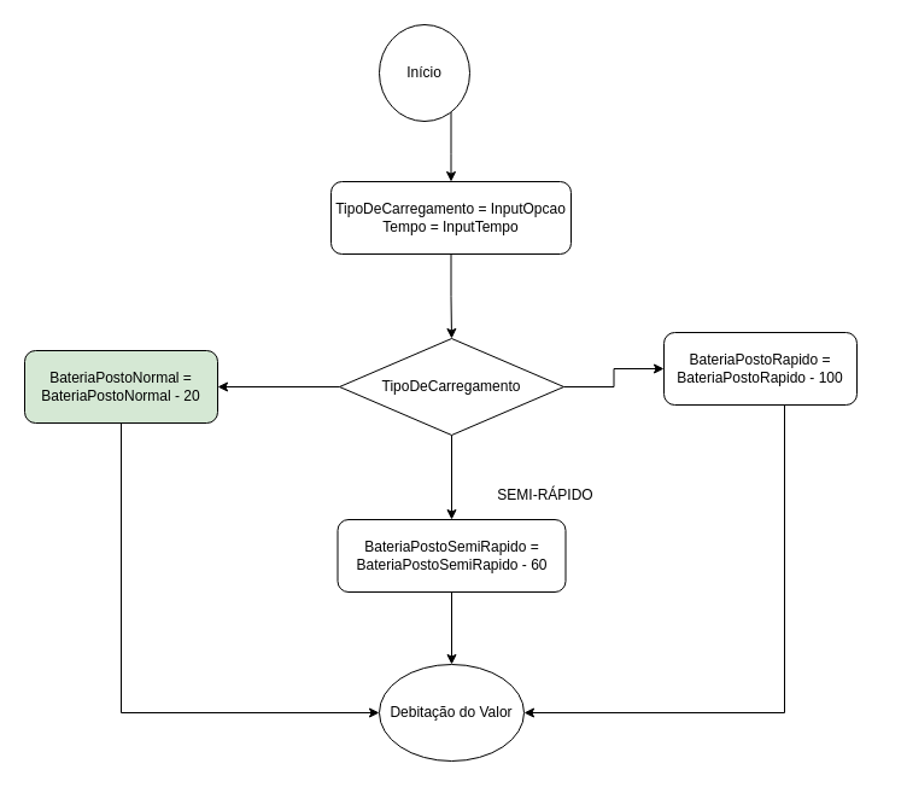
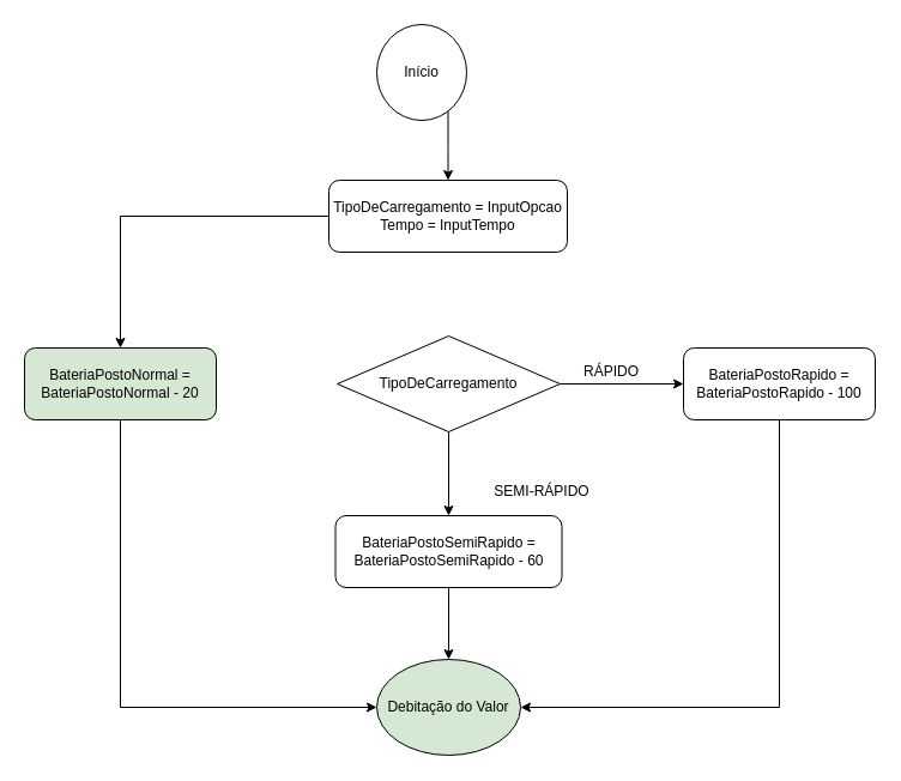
- <mxCell id="17" style="edgeStyle=orthogonalEdgeStyle;rounded=0;orthogonalLoop=1;jettySize=auto;html=1;" edge="1" parent="1" source="18" target="7"><mxGeometry relative="1" as="geometry" /></mxCell>
+ <mxCell id="17" style="edgeStyle=orthogonalEdgeStyle;rounded=0;orthogonalLoop=1;jettySize=auto;html=1;" edge="1" parent="1" source="18" target="9"><mxGeometry relative="1" as="geometry" /></mxCell>
- <mxCell id="13" value="BateriaPostoRapido = BateriaPostoRapido - 100" style="rounded=1;whiteSpace=wrap;html=1;" parent="1" vertex="1"><mxGeometry x="550" y="275" width="160" height="60" as="geometry" /></mxCell>
+ <mxCell id="13" value="BateriaPostoRapido = BateriaPostoRapido - 100" style="rounded=1;whiteSpace=wrap;html=1;" parent="1" vertex="1"><mxGeometry x="570" y="290" width="160" height="60" as="geometry" /></mxCell>
+ <mxCell id="14" value="RÁPIDO" style="text;html=1;strokeColor=none;fillColor=none;align=center;verticalAlign=middle;whiteSpace=wrap;rounded=0;" parent="1" vertex="1"><mxGeometry x="490" y="300" width="40" height="20" as="geometry" /></mxCell>
- <mxCell id="6" style="edgeStyle=orthogonalEdgeStyle;rounded=0;orthogonalLoop=1;jettySize=auto;html=1;entryX=1;entryY=0.5;entryDx=0;entryDy=0;" parent="1" source="7" target="9" edge="1"><mxGeometry relative="1" as="geometry" /></mxCell>
- <mxCell id="16" value="Debitação do Valor" style="ellipse;whiteSpace=wrap;html=1;" parent="1" vertex="1"><mxGeometry x="314" y="550" width="120" height="80" as="geometry" /></mxCell>
+ <mxCell id="16" value="Debitação do Valor" style="ellipse;whiteSpace=wrap;html=1;fillColor=#d5e8d4;" parent="1" vertex="1"><mxGeometry x="314" y="550" width="120" height="80" as="geometry" /></mxCell>
